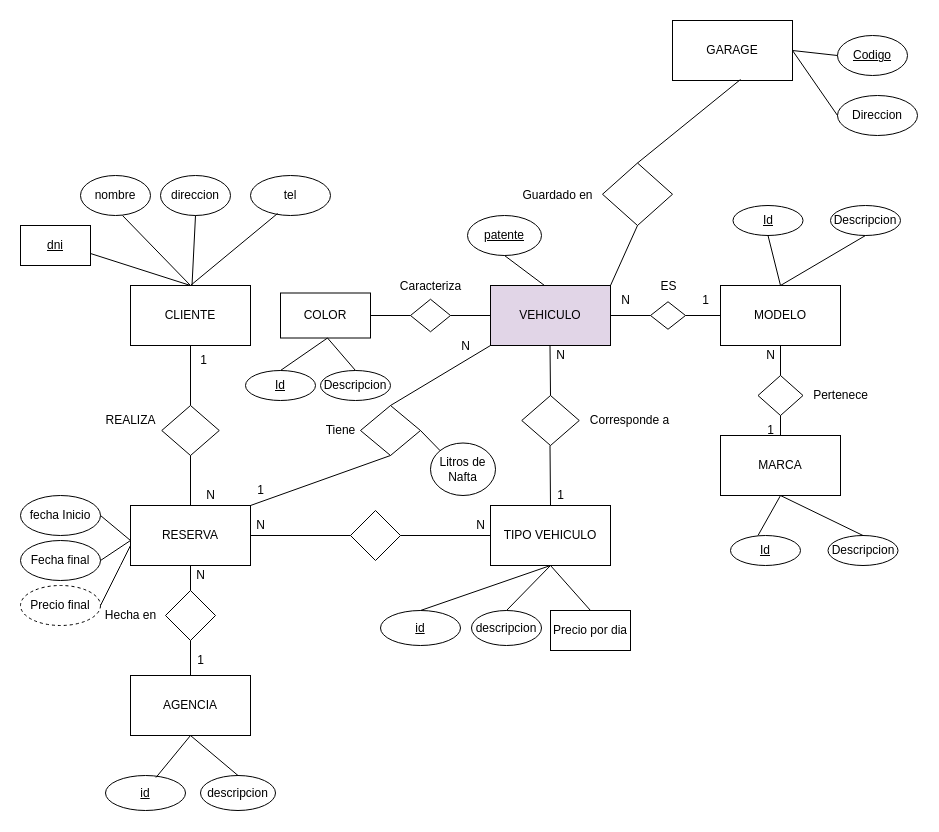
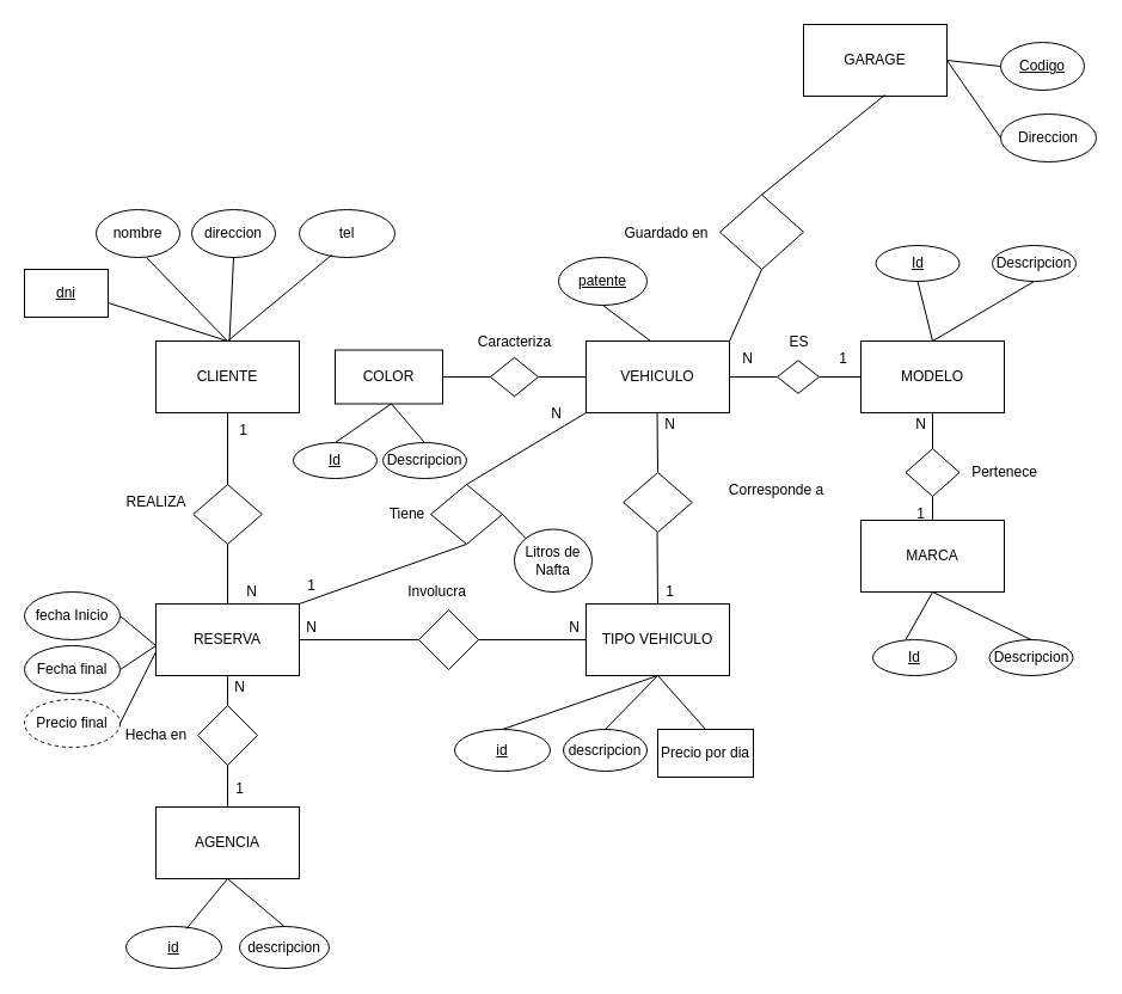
- <mxCell id="38" value="VEHICULO" style="rounded=0;whiteSpace=wrap;html=1;fillColor=#e1d5e7;" vertex="1" parent="1"><mxGeometry x="490" y="285" width="120" height="60" as="geometry" /></mxCell>
+ <mxCell id="38" value="VEHICULO" style="rounded=0;whiteSpace=wrap;html=1;" vertex="1" parent="1"><mxGeometry x="490" y="285" width="120" height="60" as="geometry" /></mxCell>
- <mxCell id="75" value="Corresponde a" style="text;html=1;align=center;verticalAlign=middle;resizable=0;points=[];autosize=1;strokeColor=none;fillColor=none;" vertex="1" parent="1"><mxGeometry x="578.75" y="405" width="100" height="30" as="geometry" /></mxCell>
+ <mxCell id="75" value="Corresponde a" style="text;html=1;align=center;verticalAlign=middle;resizable=0;points=[];autosize=1;strokeColor=none;fillColor=none;" vertex="1" parent="1"><mxGeometry x="598.75" y="395" width="100" height="30" as="geometry" /></mxCell>
+ <mxCell id="25" value="Involucra" style="text;html=1;align=center;verticalAlign=middle;resizable=0;points=[];autosize=1;strokeColor=none;fillColor=none;" vertex="1" parent="1"><mxGeometry x="330" y="480" width="70" height="30" as="geometry" /></mxCell>
